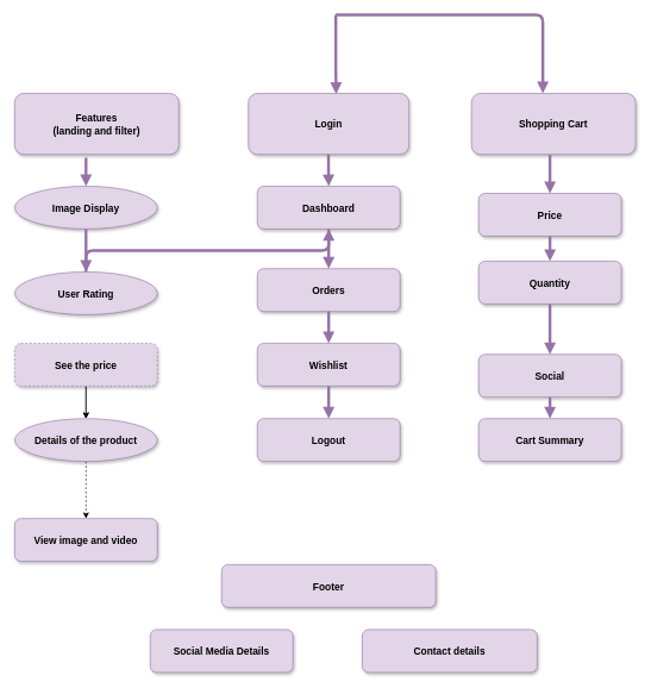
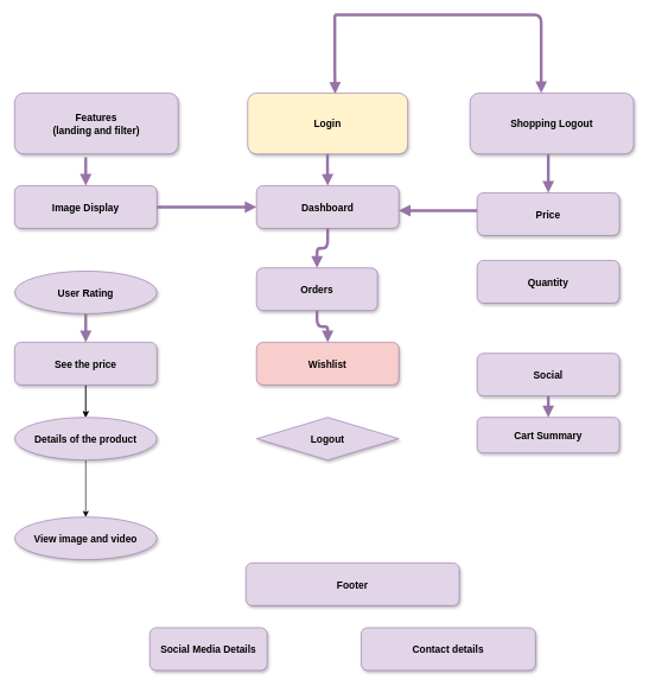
- <mxCell id="3" value="Login" style="rounded=1;fillColor=#e1d5e7;strokeColor=#9673a6;shadow=1;fontStyle=1;fontSize=14;" parent="1" vertex="1"><mxGeometry x="347.5" y="130" width="225" height="85.5" as="geometry" /></mxCell>
+ <mxCell id="3" value="Login" style="rounded=1;fillColor=#fff2cc;strokeColor=#9673a6;shadow=1;fontStyle=1;fontSize=14;" parent="1" vertex="1"><mxGeometry x="347.5" y="130" width="225" height="85.5" as="geometry" /></mxCell>
- <mxCell id="4" value="Shopping Cart" style="rounded=1;fillColor=#e1d5e7;strokeColor=#9673a6;shadow=1;fontStyle=1;fontSize=14;" parent="1" vertex="1"><mxGeometry x="660" y="130" width="230" height="85.5" as="geometry" /></mxCell>
+ <mxCell id="4" value="Shopping Logout" style="rounded=1;fillColor=#e1d5e7;strokeColor=#9673a6;shadow=1;fontStyle=1;fontSize=14;" parent="1" vertex="1"><mxGeometry x="660" y="130" width="230" height="85.5" as="geometry" /></mxCell>
- <mxCell id="5" value="Image Display" style="ellipse;fillColor=#e1d5e7;strokeColor=#9673a6;shadow=1;fontStyle=1;fontSize=14;" parent="1" vertex="1"><mxGeometry x="20" y="260" width="200" height="60" as="geometry" /></mxCell>
+ <mxCell id="5" value="Image Display" style="rounded=1;fillColor=#e1d5e7;strokeColor=#9673a6;shadow=1;fontStyle=1;fontSize=14;" parent="1" vertex="1"><mxGeometry x="20" y="260" width="200" height="60" as="geometry" /></mxCell>
- <mxCell id="21" value="" style="edgeStyle=elbowEdgeStyle;elbow=vertical;strokeWidth=4;endArrow=block;endFill=1;fontStyle=1;strokeColor=#9673a6;fillColor=#e1d5e7;" parent="1" source="5" target="6" edge="1"><mxGeometry x="62" y="165.5" width="100" height="100" as="geometry"><mxPoint x="-208" y="-34.5" as="sourcePoint" /><mxPoint x="-108" y="-134.5" as="targetPoint" /></mxGeometry></mxCell>
+ <mxCell id="21" value="" style="edgeStyle=elbowEdgeStyle;elbow=vertical;strokeWidth=4;endArrow=block;endFill=1;fontStyle=1;strokeColor=#9673a6;fillColor=#e1d5e7;" parent="1" source="5" target="12" edge="1"><mxGeometry x="62" y="165.5" width="100" height="100" as="geometry"><mxPoint x="-208" y="-34.5" as="sourcePoint" /><mxPoint x="-108" y="-134.5" as="targetPoint" /></mxGeometry></mxCell>
- <mxCell id="26" value="" style="edgeStyle=elbowEdgeStyle;elbow=vertical;strokeWidth=4;endArrow=block;endFill=1;fontStyle=1;strokeColor=#9673a6;fillColor=#e1d5e7;" parent="1" source="16" target="17" edge="1"><mxGeometry x="72" y="165.5" width="100" height="100" as="geometry"><mxPoint x="-198" y="-34.5" as="sourcePoint" /><mxPoint x="-98" y="-134.5" as="targetPoint" /></mxGeometry></mxCell>
+ <mxCell id="26" value="" style="edgeStyle=elbowEdgeStyle;elbow=vertical;strokeWidth=4;endArrow=block;endFill=1;fontStyle=1;strokeColor=#9673a6;fillColor=#e1d5e7;" parent="1" source="16" target="12" edge="1"><mxGeometry x="72" y="165.5" width="100" height="100" as="geometry"><mxPoint x="-198" y="-34.5" as="sourcePoint" /><mxPoint x="-98" y="-134.5" as="targetPoint" /></mxGeometry></mxCell>
- <mxCell id="22" value="" style="edgeStyle=elbowEdgeStyle;elbow=vertical;strokeWidth=4;endArrow=block;endFill=1;fontStyle=1;strokeColor=#9673a6;fillColor=#e1d5e7;" parent="1" source="6" target="12" edge="1"><mxGeometry x="62" y="175.5" width="100" height="100" as="geometry"><mxPoint x="-208" y="-24.5" as="sourcePoint" /><mxPoint x="-108" y="-124.5" as="targetPoint" /></mxGeometry></mxCell>
+ <mxCell id="22" value="" style="edgeStyle=elbowEdgeStyle;elbow=vertical;strokeWidth=4;endArrow=block;endFill=1;fontStyle=1;strokeColor=#9673a6;fillColor=#e1d5e7;" parent="1" source="6" target="9" edge="1"><mxGeometry x="62" y="175.5" width="100" height="100" as="geometry"><mxPoint x="-208" y="-24.5" as="sourcePoint" /><mxPoint x="-108" y="-124.5" as="targetPoint" /></mxGeometry></mxCell>
- <mxCell id="13" value="Orders" style="rounded=1;fillColor=#e1d5e7;strokeColor=#9673a6;shadow=1;fontStyle=1;fontSize=14;" parent="1" vertex="1"><mxGeometry x="360" y="375.5" width="200" height="60" as="geometry" /></mxCell>
+ <mxCell id="13" value="Orders" style="rounded=1;fillColor=#e1d5e7;strokeColor=#9673a6;shadow=1;fontStyle=1;fontSize=14;" parent="1" vertex="1"><mxGeometry x="360" y="375.5" width="170" height="60" as="geometry" /></mxCell>
- <mxCell id="27" value="" style="edgeStyle=elbowEdgeStyle;elbow=vertical;strokeWidth=4;endArrow=block;endFill=1;fontStyle=1;strokeColor=#9673a6;fillColor=#e1d5e7;" parent="1" source="17" target="18" edge="1"><mxGeometry x="72" y="175.5" width="100" height="100" as="geometry"><mxPoint x="-198" y="-24.5" as="sourcePoint" /><mxPoint x="-98" y="-124.5" as="targetPoint" /></mxGeometry></mxCell>
- <mxCell id="9" value="See the price" style="rounded=1;fillColor=#e1d5e7;strokeColor=#9673a6;shadow=1;fontStyle=1;fontSize=14;dashed=1;" parent="1" vertex="1"><mxGeometry x="20" y="480" width="200" height="60" as="geometry" /></mxCell>
+ <mxCell id="9" value="See the price" style="rounded=1;fillColor=#e1d5e7;strokeColor=#9673a6;shadow=1;fontStyle=1;fontSize=14;" parent="1" vertex="1"><mxGeometry x="20" y="480" width="200" height="60" as="geometry" /></mxCell>
- <mxCell id="14" value="Wishlist" style="rounded=1;fillColor=#e1d5e7;strokeColor=#9673a6;shadow=1;fontStyle=1;fontSize=14;" parent="1" vertex="1"><mxGeometry x="360" y="480" width="200" height="60" as="geometry" /></mxCell>
+ <mxCell id="14" value="Wishlist" style="rounded=1;fillColor=#f8cecc;strokeColor=#9673a6;shadow=1;fontStyle=1;fontSize=14;" parent="1" vertex="1"><mxGeometry x="360" y="480" width="200" height="60" as="geometry" /></mxCell>
- <mxCell id="25" value="" style="edgeStyle=elbowEdgeStyle;elbow=vertical;strokeWidth=4;endArrow=block;endFill=1;fontStyle=1;strokeColor=#9673a6;fillColor=#e1d5e7;" parent="1" source="14" target="15" edge="1"><mxGeometry x="62" y="185.5" width="100" height="100" as="geometry"><mxPoint x="-208" y="-14.5" as="sourcePoint" /><mxPoint x="-108" y="-114.5" as="targetPoint" /></mxGeometry></mxCell>
- <mxCell id="15" value="Logout" style="rounded=1;fillColor=#e1d5e7;strokeColor=#9673a6;shadow=1;fontStyle=1;fontSize=14;" parent="1" vertex="1"><mxGeometry x="360" y="585.5" width="200" height="60" as="geometry" /></mxCell>
+ <mxCell id="15" value="Logout" style="rhombus;fillColor=#e1d5e7;strokeColor=#9673a6;shadow=1;fontStyle=1;fontSize=14;" parent="1" vertex="1"><mxGeometry x="360" y="585.5" width="200" height="60" as="geometry" /></mxCell>
- <mxCell id="19" value="Cart Summary" style="rounded=1;fillColor=#e1d5e7;strokeColor=#9673a6;shadow=1;fontStyle=1;fontSize=14;" parent="1" vertex="1"><mxGeometry x="670" y="585.5" width="200" height="60" as="geometry" /></mxCell>
+ <mxCell id="19" value="Cart Summary" style="rounded=1;fillColor=#e1d5e7;strokeColor=#9673a6;shadow=1;fontStyle=1;fontSize=14;" parent="1" vertex="1"><mxGeometry x="670" y="585.5" width="200" height="50" as="geometry" /></mxCell>
- <mxCell id="10" value="" style="edgeStyle=orthogonalEdgeStyle;rounded=0;orthogonalLoop=1;jettySize=auto;html=1;dashed=1;" parent="1" source="11" target="36" edge="1"><mxGeometry relative="1" as="geometry" /></mxCell>
+ <mxCell id="10" value="" style="edgeStyle=orthogonalEdgeStyle;rounded=0;orthogonalLoop=1;jettySize=auto;html=1;" parent="1" source="11" target="36" edge="1"><mxGeometry relative="1" as="geometry" /></mxCell>
- <mxCell id="36" value="View image and video" style="rounded=1;fillColor=#e1d5e7;strokeColor=#9673a6;shadow=1;fontStyle=1;fontSize=14;" parent="1" vertex="1"><mxGeometry x="20" y="725.5" width="200" height="60" as="geometry" /></mxCell>
+ <mxCell id="36" value="View image and video" style="ellipse;fillColor=#e1d5e7;strokeColor=#9673a6;shadow=1;fontStyle=1;fontSize=14;" parent="1" vertex="1"><mxGeometry x="20" y="725.5" width="200" height="60" as="geometry" /></mxCell>
- <mxCell id="33" value="Footer" style="rounded=1;fillColor=#e1d5e7;strokeColor=#9673a6;shadow=1;fontStyle=1;fontSize=14;" parent="1" vertex="1"><mxGeometry x="310" y="790" width="300" height="60" as="geometry" /></mxCell>
+ <mxCell id="33" value="Footer" style="rounded=1;fillColor=#e1d5e7;strokeColor=#9673a6;shadow=1;fontStyle=1;fontSize=14;" parent="1" vertex="1"><mxGeometry x="345" y="790" width="300" height="60" as="geometry" /></mxCell>
- <mxCell id="34" value="Social Media Details" style="rounded=1;fillColor=#e1d5e7;strokeColor=#9673a6;shadow=1;fontStyle=1;fontSize=14;" parent="1" vertex="1"><mxGeometry x="210" y="881" width="200" height="60" as="geometry" /></mxCell>
+ <mxCell id="34" value="Social Media Details" style="rounded=1;fillColor=#e1d5e7;strokeColor=#9673a6;shadow=1;fontStyle=1;fontSize=14;" parent="1" vertex="1"><mxGeometry x="210" y="881" width="165" height="60" as="geometry" /></mxCell>
